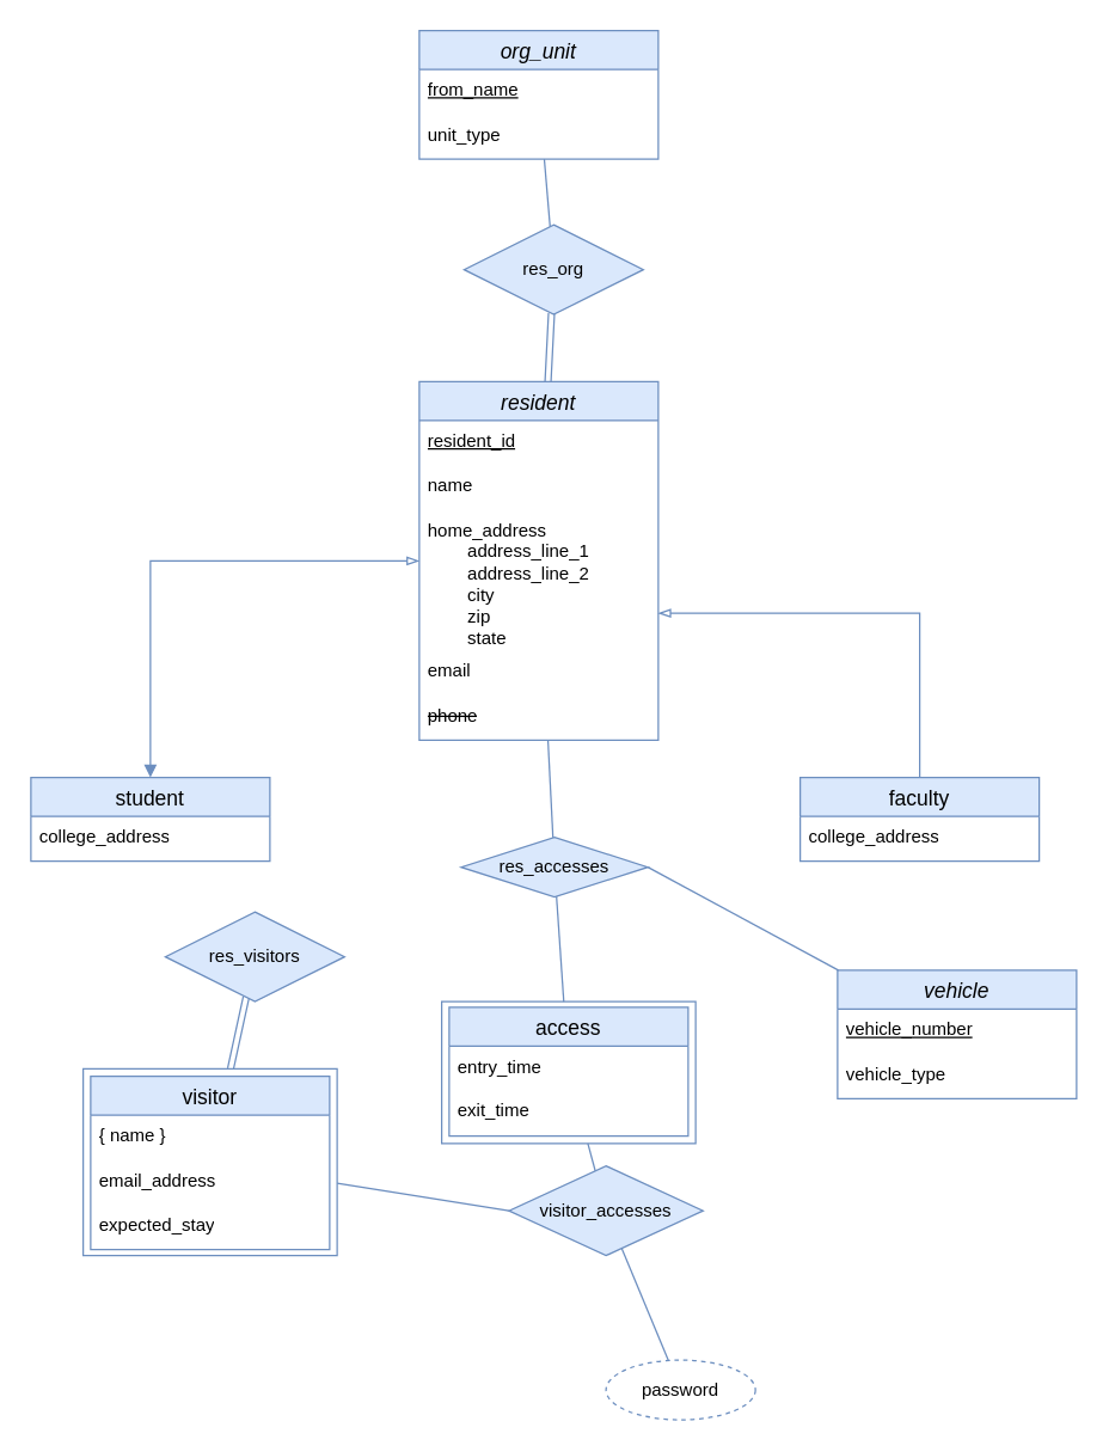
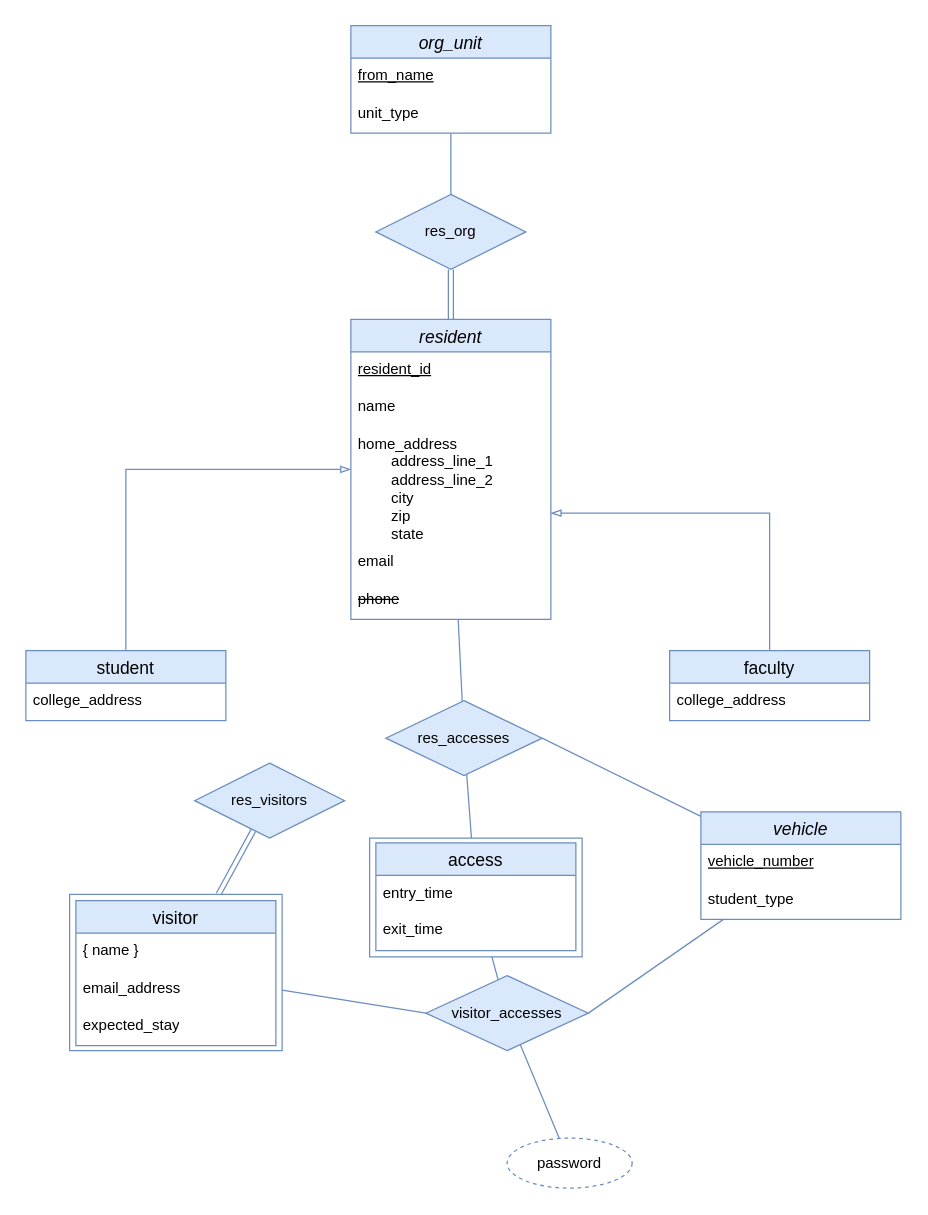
- <mxCell id="9" value="res_org" style="shape=rhombus;perimeter=rhombusPerimeter;whiteSpace=wrap;html=1;align=center;fillColor=#dae8fc;strokeColor=#6c8ebf;" parent="1" vertex="1"><mxGeometry x="310" y="150" width="120" height="60" as="geometry" /></mxCell>
+ <mxCell id="9" value="res_org" style="shape=rhombus;perimeter=rhombusPerimeter;whiteSpace=wrap;html=1;align=center;fillColor=#dae8fc;strokeColor=#6c8ebf;" parent="1" vertex="1"><mxGeometry x="300" y="155" width="120" height="60" as="geometry" /></mxCell>
- <mxCell id="25" style="edgeStyle=orthogonalEdgeStyle;rounded=0;orthogonalLoop=1;jettySize=auto;html=1;endArrow=block;startFill=0;startArrow=blockThin;fillColor=#dae8fc;strokeColor=#6c8ebf;" parent="1" source="26" target="36" edge="1"><mxGeometry relative="1" as="geometry"><mxPoint x="95" y="520" as="targetPoint" /></mxGeometry></mxCell>
+ <mxCell id="25" style="edgeStyle=orthogonalEdgeStyle;rounded=0;orthogonalLoop=1;jettySize=auto;html=1;endArrow=none;startFill=0;startArrow=blockThin;fillColor=#dae8fc;strokeColor=#6c8ebf;" parent="1" source="26" target="36" edge="1"><mxGeometry relative="1" as="geometry"><mxPoint x="95" y="520" as="targetPoint" /></mxGeometry></mxCell>
- <mxCell id="22" value="res_accesses" style="shape=rhombus;perimeter=rhombusPerimeter;whiteSpace=wrap;html=1;align=center;fillColor=#dae8fc;strokeColor=#6c8ebf;" parent="1" vertex="1"><mxGeometry x="308" y="560" width="125" height="40" as="geometry" /></mxCell>
+ <mxCell id="22" value="res_accesses" style="shape=rhombus;perimeter=rhombusPerimeter;whiteSpace=wrap;html=1;align=center;fillColor=#dae8fc;strokeColor=#6c8ebf;" parent="1" vertex="1"><mxGeometry x="308" y="560" width="125" height="60" as="geometry" /></mxCell>
- <mxCell id="23" value="res_visitors" style="shape=rhombus;perimeter=rhombusPerimeter;whiteSpace=wrap;html=1;align=center;fillColor=#dae8fc;strokeColor=#6c8ebf;" parent="1" vertex="1"><mxGeometry x="110" y="610" width="120" height="60" as="geometry" /></mxCell>
+ <mxCell id="23" value="res_visitors" style="shape=rhombus;perimeter=rhombusPerimeter;whiteSpace=wrap;html=1;align=center;fillColor=#dae8fc;strokeColor=#6c8ebf;" parent="1" vertex="1"><mxGeometry x="155" y="610" width="120" height="60" as="geometry" /></mxCell>
- <mxCell id="13" value="vehicle_type" style="text;strokeColor=none;fillColor=none;spacingLeft=4;spacingRight=4;overflow=hidden;rotatable=0;points=[[0,0.5],[1,0.5]];portConstraint=eastwest;fontSize=12;whiteSpace=wrap;html=1;" parent="11" vertex="1"><mxGeometry y="56" width="160" height="30" as="geometry" /></mxCell>
+ <mxCell id="13" value="student_type" style="text;strokeColor=none;fillColor=none;spacingLeft=4;spacingRight=4;overflow=hidden;rotatable=0;points=[[0,0.5],[1,0.5]];portConstraint=eastwest;fontSize=12;whiteSpace=wrap;html=1;" parent="11" vertex="1"><mxGeometry y="56" width="160" height="30" as="geometry" /></mxCell>
+ <mxCell id="10" style="rounded=0;orthogonalLoop=1;jettySize=auto;html=1;entryX=1;entryY=0.5;entryDx=0;entryDy=0;endArrow=none;startFill=0;fillColor=#dae8fc;strokeColor=#6c8ebf;" parent="1" source="11" target="20" edge="1"><mxGeometry relative="1" as="geometry" /></mxCell>
